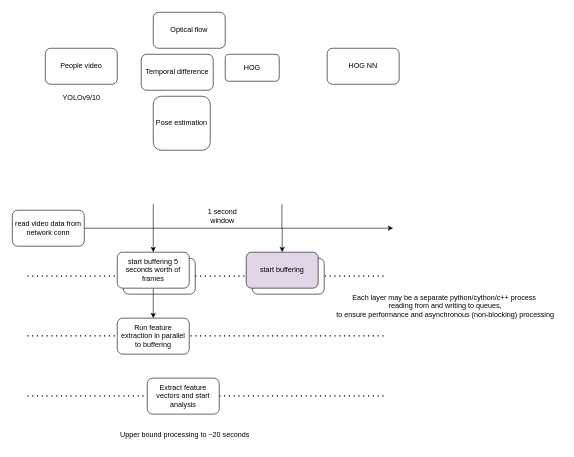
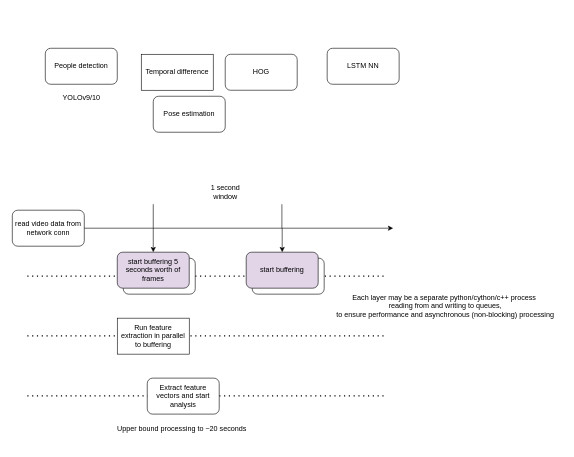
- <mxCell id="8" value="Optical flow" style="rounded=1;whiteSpace=wrap;html=1;" vertex="1" parent="1"><mxGeometry x="255" y="20" width="120" height="60" as="geometry" /></mxCell>
- <mxCell id="6" value="People video" style="rounded=1;whiteSpace=wrap;html=1;" vertex="1" parent="1"><mxGeometry x="75" y="80" width="120" height="60" as="geometry" /></mxCell>
+ <mxCell id="6" value="People detection" style="rounded=1;whiteSpace=wrap;html=1;" vertex="1" parent="1"><mxGeometry x="75" y="80" width="120" height="60" as="geometry" /></mxCell>
- <mxCell id="27" value="HOG NN" style="rounded=1;whiteSpace=wrap;html=1;" vertex="1" parent="1"><mxGeometry x="545" y="80" width="120" height="60" as="geometry" /></mxCell>
+ <mxCell id="27" value="LSTM NN" style="rounded=1;whiteSpace=wrap;html=1;" vertex="1" parent="1"><mxGeometry x="545" y="80" width="120" height="60" as="geometry" /></mxCell>
- <mxCell id="10" value="HOG" style="rounded=1;whiteSpace=wrap;html=1;" vertex="1" parent="1"><mxGeometry x="375" y="90" width="90" height="45" as="geometry" /></mxCell>
+ <mxCell id="10" value="HOG" style="rounded=1;whiteSpace=wrap;html=1;" vertex="1" parent="1"><mxGeometry x="375" y="90" width="120" height="60" as="geometry" /></mxCell>
- <mxCell id="9" value="Temporal difference" style="rounded=1;whiteSpace=wrap;html=1;" vertex="1" parent="1"><mxGeometry x="235" y="90" width="120" height="60" as="geometry" /></mxCell>
+ <mxCell id="9" value="Temporal difference" style="whiteSpace=wrap;html=1;rounded=0;" vertex="1" parent="1"><mxGeometry x="235" y="90" width="120" height="60" as="geometry" /></mxCell>
- <mxCell id="11" value="&lt;div&gt;Pose estimation&lt;/div&gt;" style="rounded=1;whiteSpace=wrap;html=1;" vertex="1" parent="1"><mxGeometry x="255" y="160" width="95" height="90" as="geometry" /></mxCell>
+ <mxCell id="11" value="&lt;div&gt;Pose estimation&lt;/div&gt;" style="rounded=1;whiteSpace=wrap;html=1;" vertex="1" parent="1"><mxGeometry x="255" y="160" width="120" height="60" as="geometry" /></mxCell>
- <mxCell id="17" value="1 second&lt;br&gt;window" style="text;html=1;align=center;verticalAlign=middle;resizable=0;points=[];autosize=1;strokeColor=none;fillColor=none;" vertex="1" parent="1"><mxGeometry x="335" y="340" width="70" height="40" as="geometry" /></mxCell>
+ <mxCell id="17" value="1 second&lt;br&gt;window" style="text;html=1;align=center;verticalAlign=middle;resizable=0;points=[];autosize=1;strokeColor=none;fillColor=none;" vertex="1" parent="1"><mxGeometry x="340" y="300" width="70" height="40" as="geometry" /></mxCell>
- <mxCell id="14" value="start buffering 5 seconds worth of frames" style="rounded=1;whiteSpace=wrap;html=1;" vertex="1" parent="1"><mxGeometry x="195" y="420" width="120" height="60" as="geometry" /></mxCell>
+ <mxCell id="14" value="start buffering 5 seconds worth of frames" style="rounded=1;whiteSpace=wrap;html=1;fillColor=#e1d5e7;" vertex="1" parent="1"><mxGeometry x="195" y="420" width="120" height="60" as="geometry" /></mxCell>
- <mxCell id="13" style="edgeStyle=orthogonalEdgeStyle;rounded=0;orthogonalLoop=1;jettySize=auto;html=1;entryX=0.5;entryY=0;entryDx=0;entryDy=0;" edge="1" parent="1" source="14" target="23"><mxGeometry relative="1" as="geometry" /></mxCell>
- <mxCell id="23" value="Run feature extraction in parallel to buffering" style="rounded=1;whiteSpace=wrap;html=1;" vertex="1" parent="1"><mxGeometry x="195" y="530" width="120" height="60" as="geometry" /></mxCell>
+ <mxCell id="23" value="Run feature extraction in parallel to buffering" style="whiteSpace=wrap;html=1;rounded=0;" vertex="1" parent="1"><mxGeometry x="195" y="530" width="120" height="60" as="geometry" /></mxCell>
- <mxCell id="25" value="Upper bound processing to ~20 seconds" style="text;whiteSpace=wrap;html=1;" vertex="1" parent="1"><mxGeometry x="197.5" y="710" width="225" height="40" as="geometry" /></mxCell>
+ <mxCell id="25" value="Upper bound processing to ~20 seconds" style="text;whiteSpace=wrap;html=1;" vertex="1" parent="1"><mxGeometry x="192.5" y="700" width="225" height="40" as="geometry" /></mxCell>
